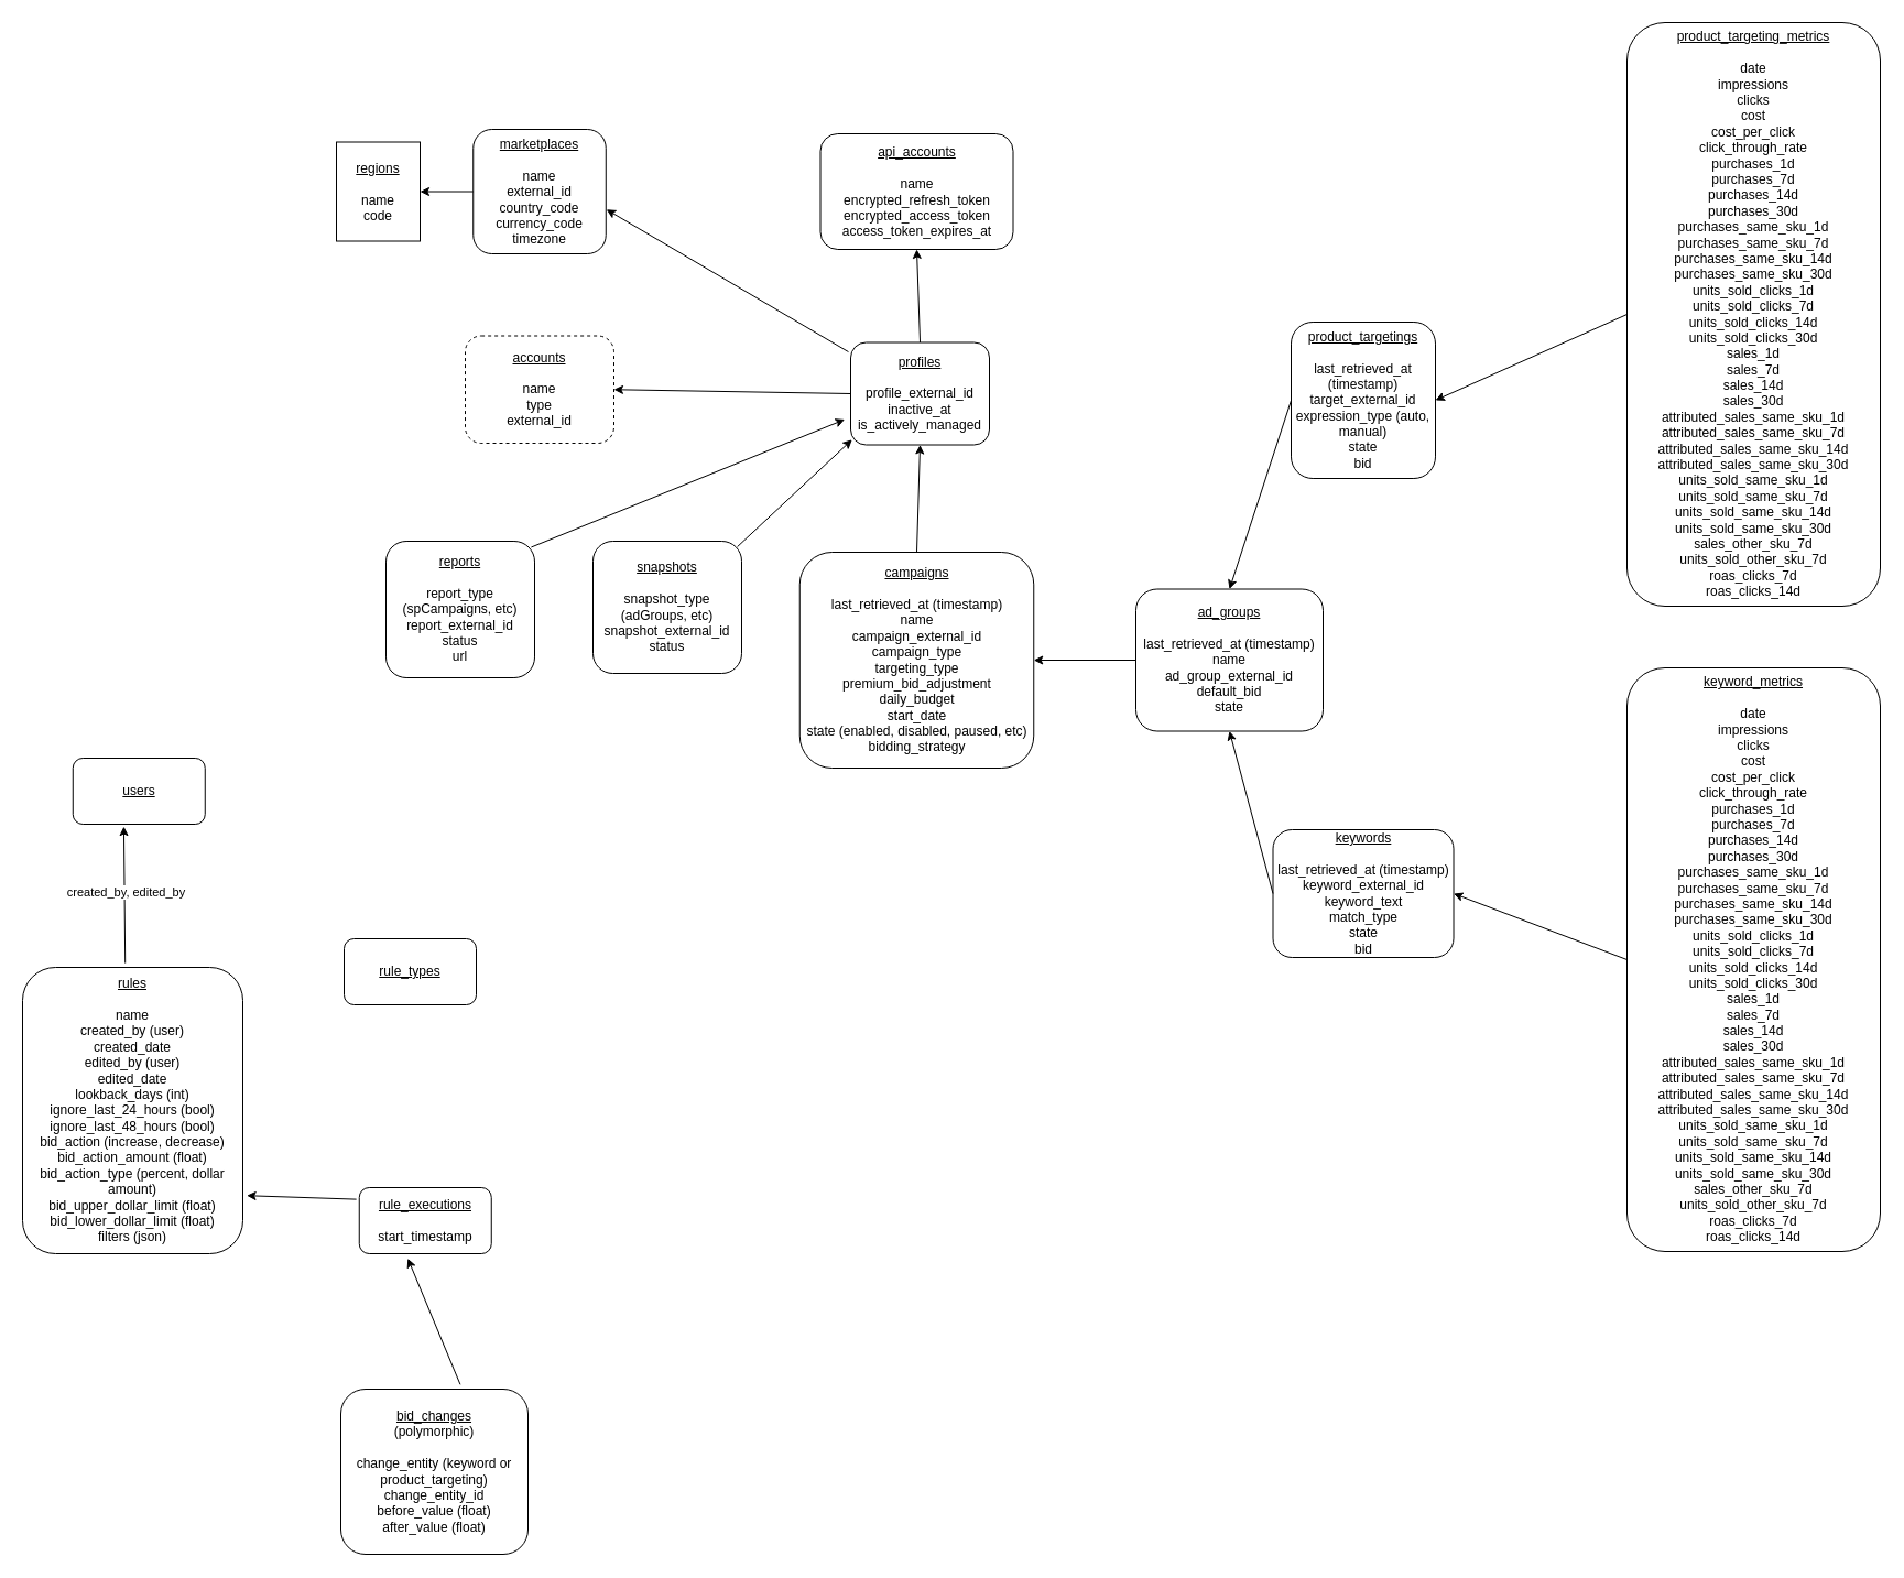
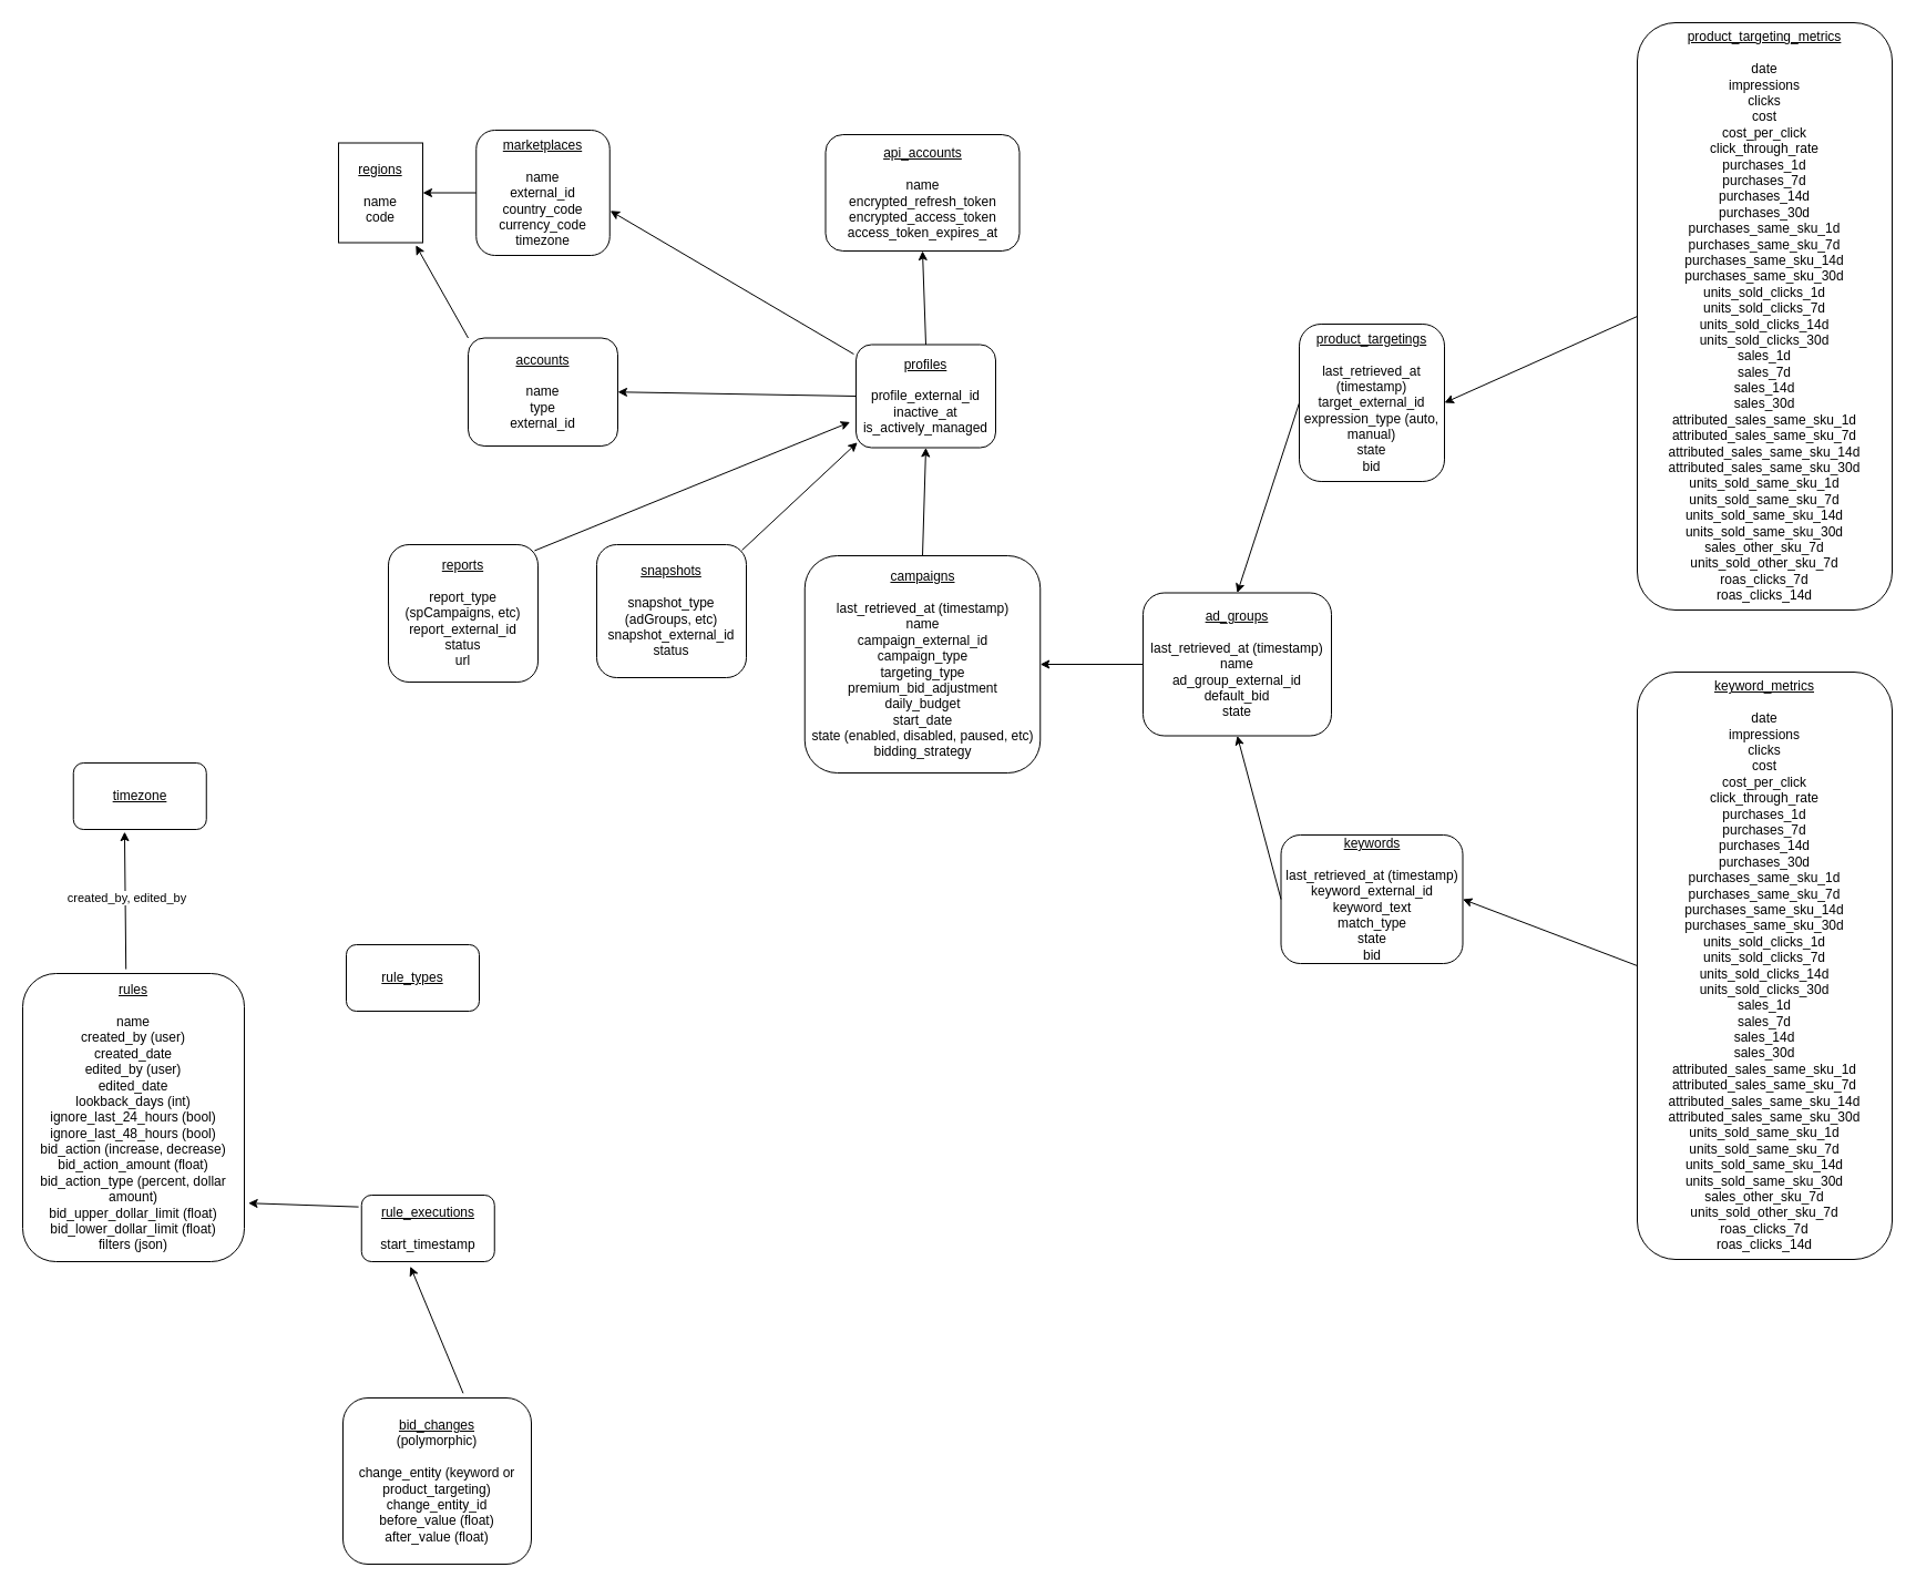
+ <mxCell id="36" value="" style="endArrow=classic;html=1;rounded=0;exitX=0;exitY=0;exitDx=0;exitDy=0;entryX=0.918;entryY=1.026;entryDx=0;entryDy=0;entryPerimeter=0;" edge="1" parent="1" source="19" target="34"><mxGeometry width="50" height="50" relative="1" as="geometry"><mxPoint x="281" y="357" as="sourcePoint" /><mxPoint x="331" y="307" as="targetPoint" /></mxGeometry></mxCell>
- <mxCell id="19" value="&lt;u&gt;accounts&lt;/u&gt;&lt;br&gt;&lt;br&gt;name&lt;br&gt;type&lt;br&gt;external_id" style="rounded=1;whiteSpace=wrap;html=1;dashed=1;" parent="1" vertex="1"><mxGeometry x="422" y="304.5" width="135" height="97.5" as="geometry" /></mxCell>
+ <mxCell id="19" value="&lt;u&gt;accounts&lt;/u&gt;&lt;br&gt;&lt;br&gt;name&lt;br&gt;type&lt;br&gt;external_id" style="rounded=1;whiteSpace=wrap;html=1;" parent="1" vertex="1"><mxGeometry x="422" y="304.5" width="135" height="97.5" as="geometry" /></mxCell>
- <mxCell id="4" value="&lt;u&gt;users&lt;/u&gt;" style="rounded=1;whiteSpace=wrap;html=1;" parent="1" vertex="1"><mxGeometry x="65.76" y="688" width="120" height="60" as="geometry" /></mxCell>
+ <mxCell id="4" value="&lt;u&gt;timezone&lt;/u&gt;" style="rounded=1;whiteSpace=wrap;html=1;" parent="1" vertex="1"><mxGeometry x="65.76" y="688" width="120" height="60" as="geometry" /></mxCell>
